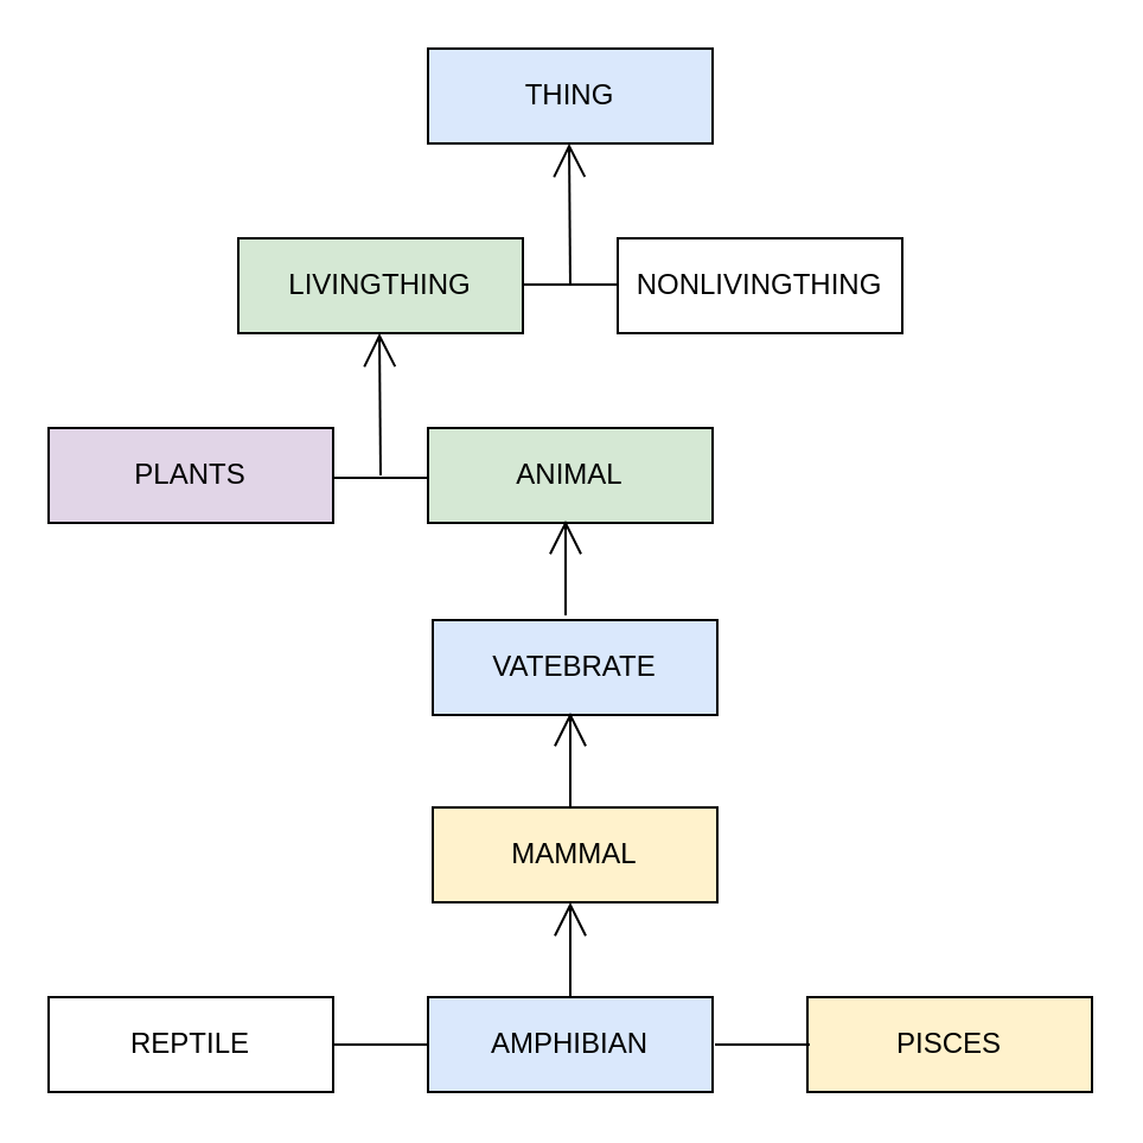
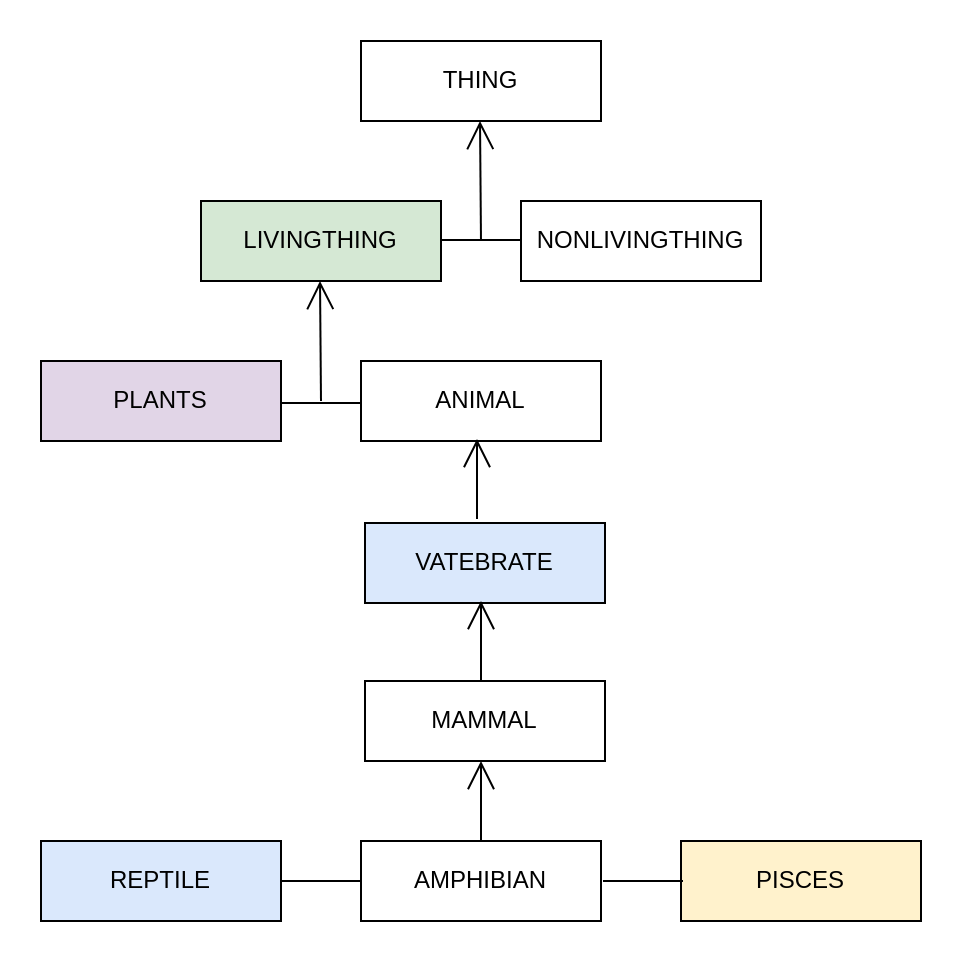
- <mxCell id="2" value="THING" style="html=1;whiteSpace=wrap;fillColor=#dae8fc;" vertex="1" parent="1"><mxGeometry x="180" y="20" width="120" height="40" as="geometry" /></mxCell>
+ <mxCell id="2" value="THING" style="html=1;whiteSpace=wrap;" vertex="1" parent="1"><mxGeometry x="180" y="20" width="120" height="40" as="geometry" /></mxCell>
- <mxCell id="6" value="ANIMAL" style="html=1;whiteSpace=wrap;fillColor=#d5e8d4;" vertex="1" parent="1"><mxGeometry x="180" y="180" width="120" height="40" as="geometry" /></mxCell>
+ <mxCell id="6" value="ANIMAL" style="html=1;whiteSpace=wrap;" vertex="1" parent="1"><mxGeometry x="180" y="180" width="120" height="40" as="geometry" /></mxCell>
- <mxCell id="7" value="MAMMAL" style="html=1;whiteSpace=wrap;fillColor=#fff2cc;" vertex="1" parent="1"><mxGeometry x="182" y="340" width="120" height="40" as="geometry" /></mxCell>
+ <mxCell id="7" value="MAMMAL" style="html=1;whiteSpace=wrap;" vertex="1" parent="1"><mxGeometry x="182" y="340" width="120" height="40" as="geometry" /></mxCell>
- <mxCell id="10" value="REPTILE" style="html=1;whiteSpace=wrap;" vertex="1" parent="1"><mxGeometry x="20" y="420" width="120" height="40" as="geometry" /></mxCell>
+ <mxCell id="10" value="REPTILE" style="html=1;whiteSpace=wrap;fillColor=#dae8fc;" vertex="1" parent="1"><mxGeometry x="20" y="420" width="120" height="40" as="geometry" /></mxCell>
- <mxCell id="8" value="AMPHIBIAN" style="html=1;whiteSpace=wrap;fillColor=#dae8fc;" vertex="1" parent="1"><mxGeometry x="180" y="420" width="120" height="40" as="geometry" /></mxCell>
+ <mxCell id="8" value="AMPHIBIAN" style="html=1;whiteSpace=wrap;" vertex="1" parent="1"><mxGeometry x="180" y="420" width="120" height="40" as="geometry" /></mxCell>
